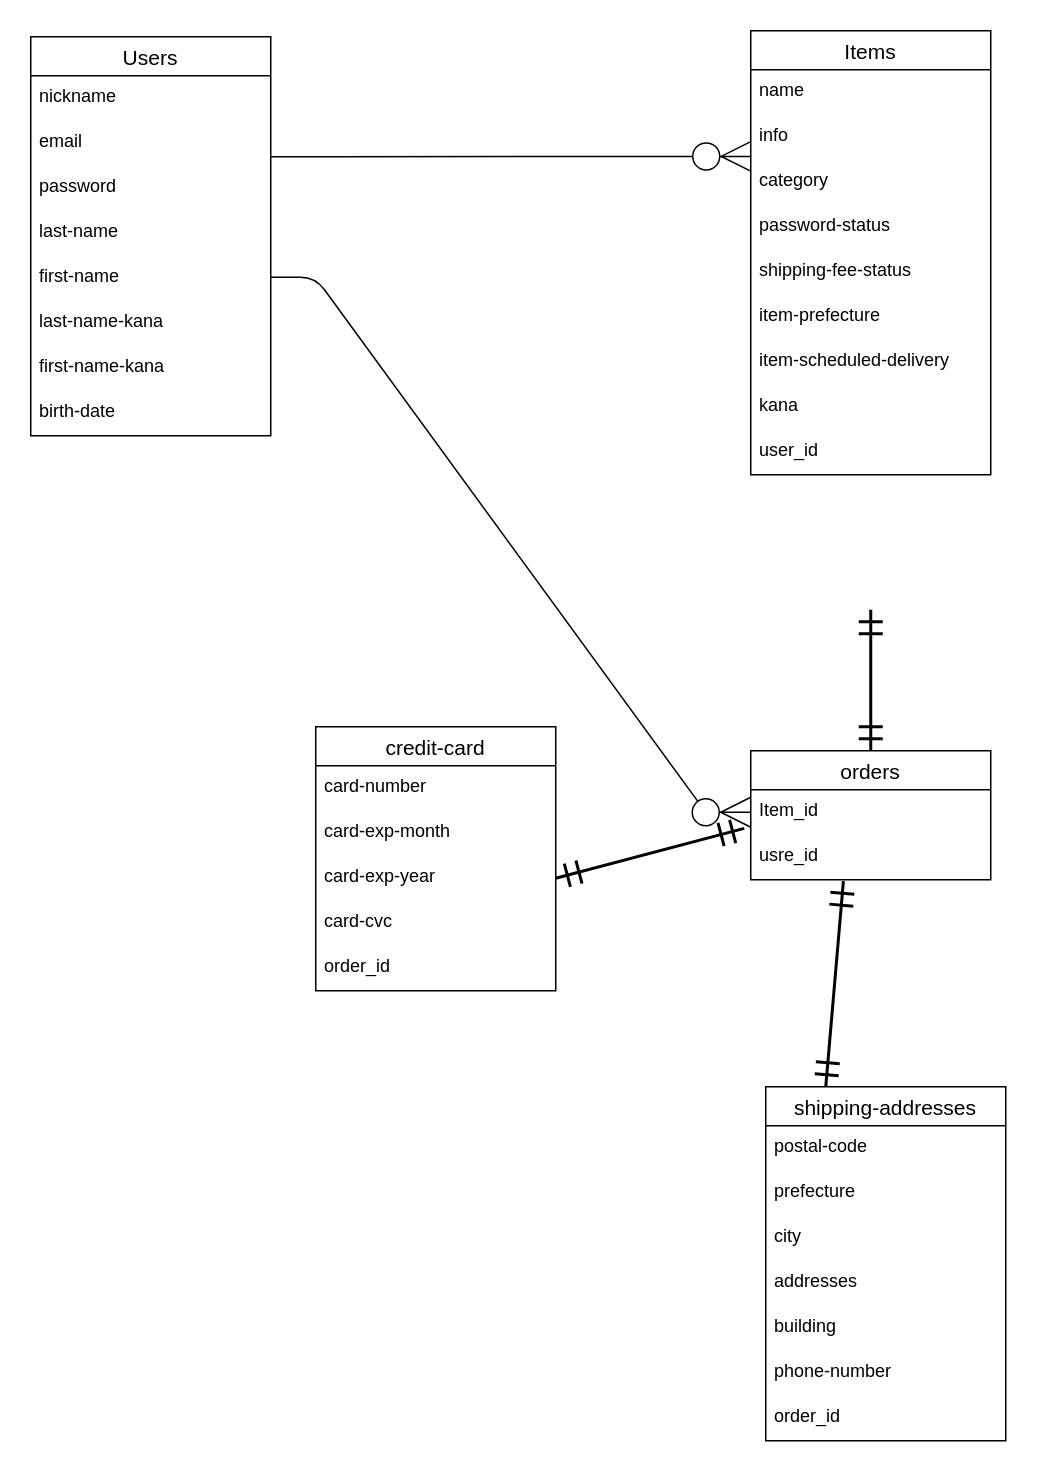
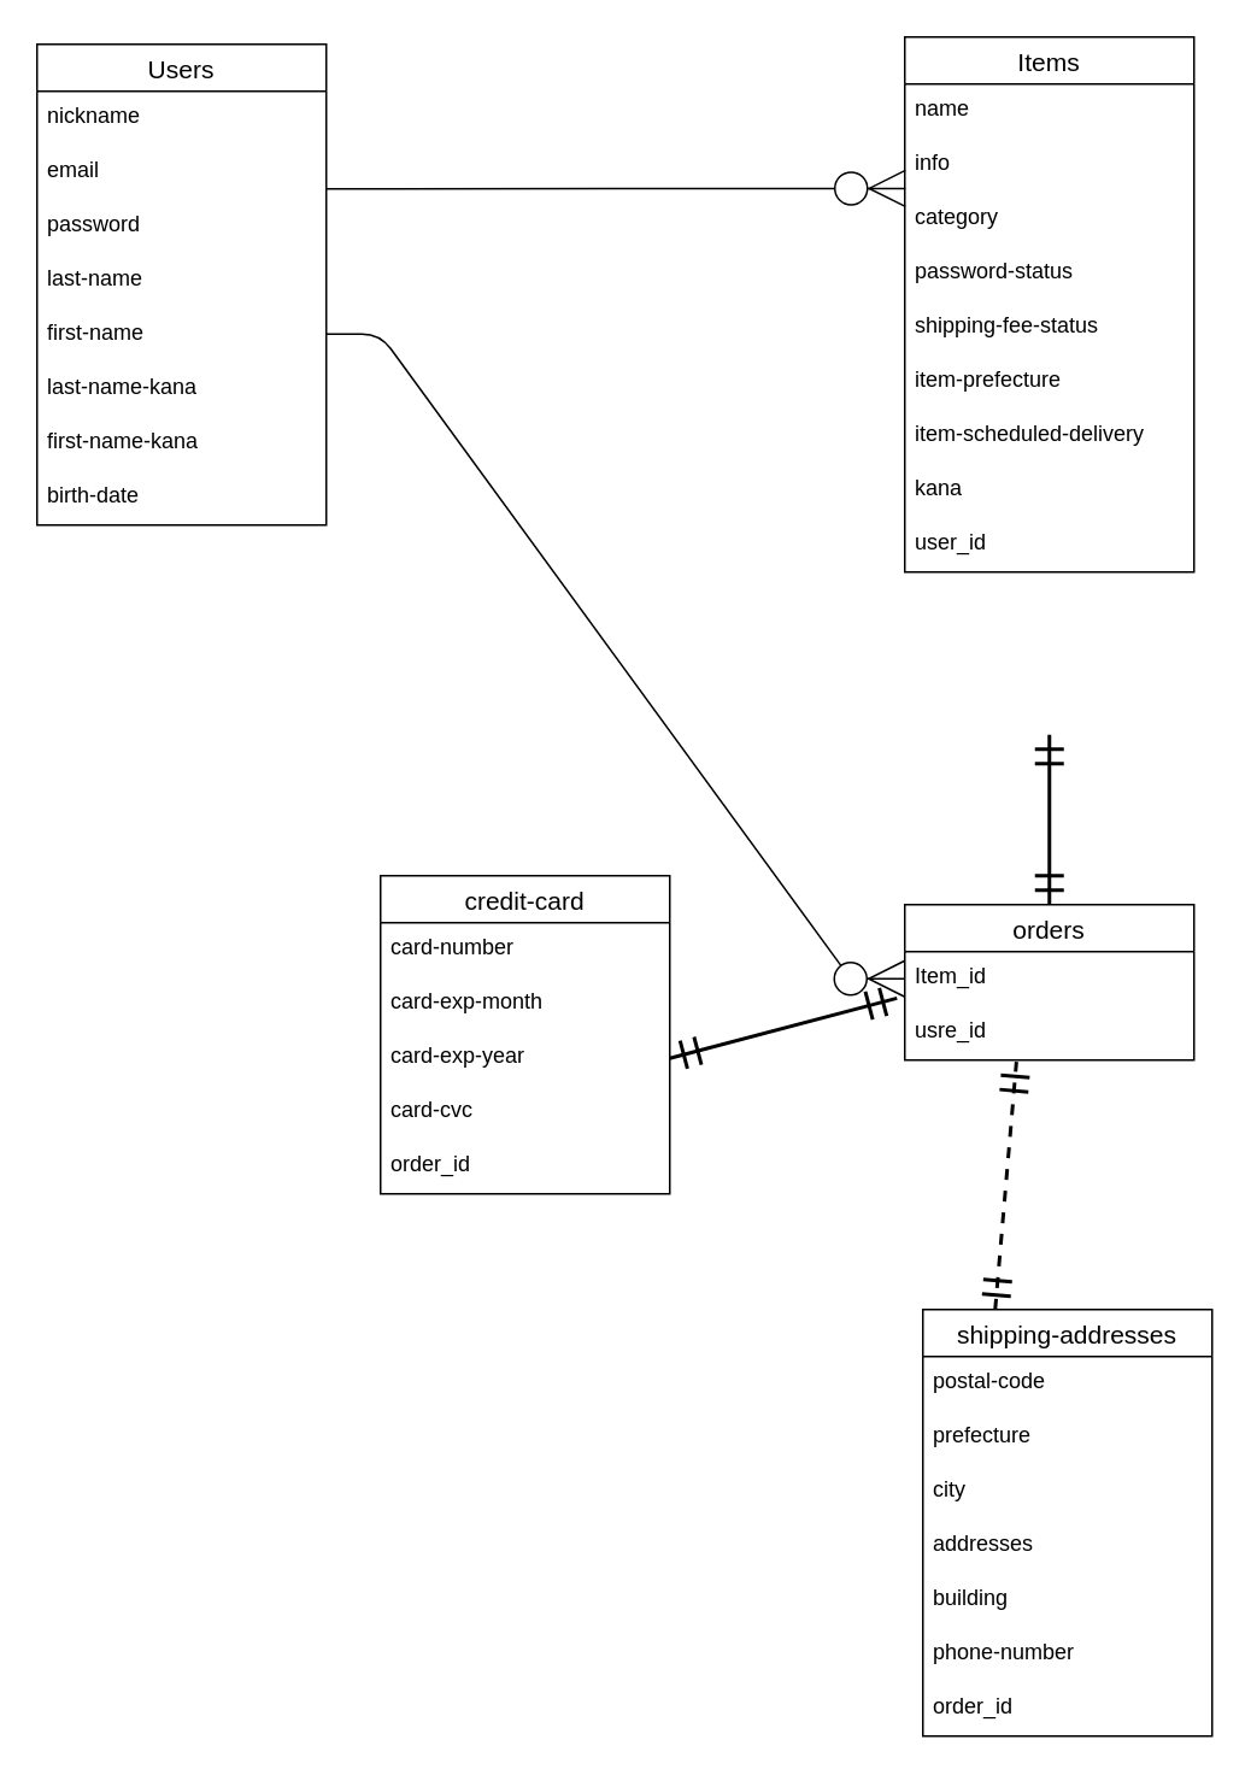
- <mxCell id="30" value="" style="fontSize=12;html=1;endArrow=ERmandOne;startArrow=ERmandOne;endSize=13;strokeWidth=2;jumpSize=0;startSize=13;targetPerimeterSpacing=7;exitX=0.25;exitY=0;exitDx=0;exitDy=0;entryX=0.386;entryY=1.033;entryDx=0;entryDy=0;entryPerimeter=0;" edge="1" parent="1" source="21" target="40"><mxGeometry width="100" height="100" relative="1" as="geometry"><mxPoint x="100" y="417" as="sourcePoint" /><mxPoint x="60" y="294" as="targetPoint" /></mxGeometry></mxCell>
+ <mxCell id="30" value="" style="fontSize=12;html=1;endArrow=ERmandOne;startArrow=ERmandOne;endSize=13;strokeWidth=2;jumpSize=0;startSize=13;targetPerimeterSpacing=7;exitX=0.25;exitY=0;exitDx=0;exitDy=0;entryX=0.386;entryY=1.033;entryDx=0;entryDy=0;entryPerimeter=0;dashed=1;" edge="1" parent="1" source="21" target="40"><mxGeometry width="100" height="100" relative="1" as="geometry"><mxPoint x="100" y="417" as="sourcePoint" /><mxPoint x="60" y="294" as="targetPoint" /></mxGeometry></mxCell>
